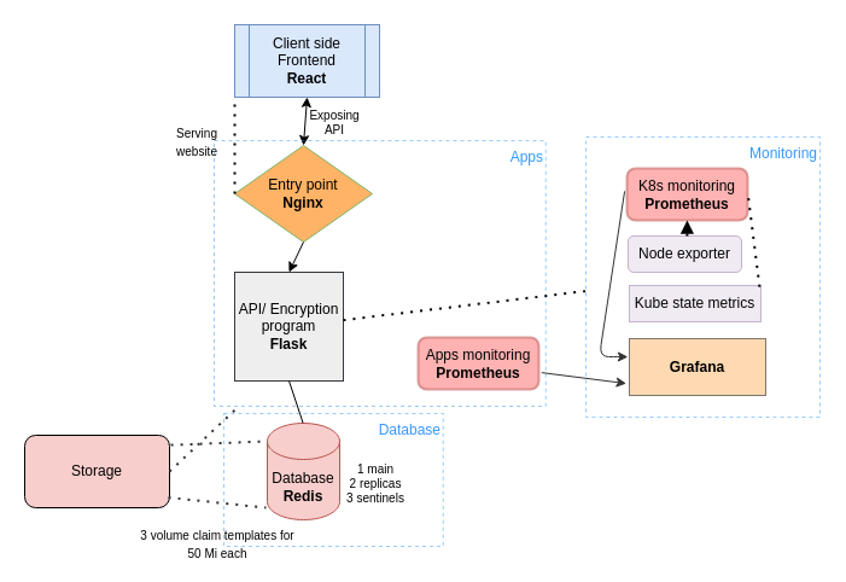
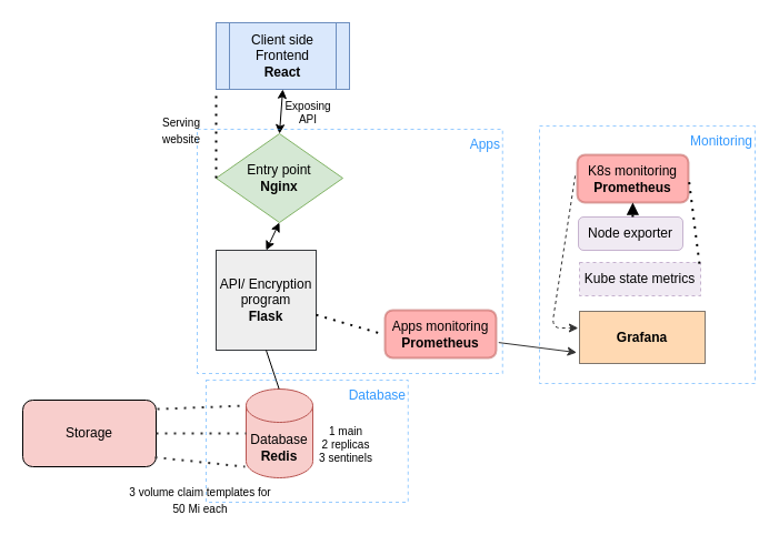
- <mxCell id="3" value="&lt;div&gt;Entry point&lt;/div&gt;&lt;div&gt;&lt;b&gt;Nginx&lt;/b&gt;&lt;br&gt;&lt;/div&gt;" style="rhombus;whiteSpace=wrap;html=1;fillColor=#ffb366;strokeColor=#82b366;" parent="1" vertex="1"><mxGeometry x="194" y="120" width="114" height="80" as="geometry" /></mxCell>
+ <mxCell id="3" value="&lt;div&gt;Entry point&lt;/div&gt;&lt;div&gt;&lt;b&gt;Nginx&lt;/b&gt;&lt;br&gt;&lt;/div&gt;" style="rhombus;whiteSpace=wrap;html=1;fillColor=#d5e8d4;strokeColor=#82b366;" parent="1" vertex="1"><mxGeometry x="194" y="120" width="114" height="80" as="geometry" /></mxCell>
- <mxCell id="7" value="" style="endArrow=none;startArrow=classic;html=1;entryX=0.5;entryY=1;entryDx=0;entryDy=0;exitX=0.5;exitY=0;exitDx=0;exitDy=0;" parent="1" source="6" target="3" edge="1"><mxGeometry width="50" height="50" relative="1" as="geometry"><mxPoint x="290" y="330" as="sourcePoint" /><mxPoint x="340" y="280" as="targetPoint" /></mxGeometry></mxCell>
+ <mxCell id="7" value="" style="endArrow=classic;startArrow=classic;html=1;entryX=0.5;entryY=1;entryDx=0;entryDy=0;exitX=0.5;exitY=0;exitDx=0;exitDy=0;" parent="1" source="6" target="3" edge="1"><mxGeometry width="50" height="50" relative="1" as="geometry"><mxPoint x="290" y="330" as="sourcePoint" /><mxPoint x="340" y="280" as="targetPoint" /></mxGeometry></mxCell>
- <mxCell id="29" value="" style="endArrow=classic;html=1;strokeColor=#333333;strokeWidth=1;fontSize=10;entryX=-0.01;entryY=0.321;entryDx=0;entryDy=0;entryPerimeter=0;exitX=-0.019;exitY=0.438;exitDx=0;exitDy=0;exitPerimeter=0;" parent="1" source="20" target="24" edge="1"><mxGeometry width="50" height="50" relative="1" as="geometry"><mxPoint x="304" y="128" as="sourcePoint" /><mxPoint x="354" y="78" as="targetPoint" /><Array as="points"><mxPoint x="496" y="295" /><mxPoint x="512" y="295" /></Array></mxGeometry></mxCell>
+ <mxCell id="29" value="" style="endArrow=classic;html=1;strokeColor=#333333;strokeWidth=1;fontSize=10;entryX=-0.01;entryY=0.321;entryDx=0;entryDy=0;entryPerimeter=0;exitX=-0.019;exitY=0.438;exitDx=0;exitDy=0;exitPerimeter=0;dashed=1;" parent="1" source="20" target="24" edge="1"><mxGeometry width="50" height="50" relative="1" as="geometry"><mxPoint x="304" y="128" as="sourcePoint" /><mxPoint x="354" y="78" as="targetPoint" /><Array as="points"><mxPoint x="496" y="295" /><mxPoint x="512" y="295" /></Array></mxGeometry></mxCell>
- <mxCell id="23" value="&lt;font style=&quot;font-size: 12px&quot;&gt;Kube state metrics&lt;/font&gt;" style="rounded=0;whiteSpace=wrap;html=1;strokeColor=#9673a6;fillColor=#e1d5e7;fontSize=10;opacity=50;align=center;" parent="1" vertex="1"><mxGeometry x="521" y="236" width="109" height="30" as="geometry" /></mxCell>
+ <mxCell id="23" value="&lt;font style=&quot;font-size: 12px&quot;&gt;Kube state metrics&lt;/font&gt;" style="rounded=0;whiteSpace=wrap;html=1;strokeColor=#9673a6;fillColor=#e1d5e7;fontSize=10;opacity=50;align=center;dashed=1;" parent="1" vertex="1"><mxGeometry x="521" y="236" width="109" height="30" as="geometry" /></mxCell>
- <mxCell id="26" value="" style="endArrow=none;dashed=1;html=1;dashPattern=1 3;strokeWidth=2;fontSize=10;" parent="1" source="6" target="21" edge="1"><mxGeometry width="50" height="50" relative="1" as="geometry"><mxPoint x="310" y="321" as="sourcePoint" /><mxPoint x="360" y="271" as="targetPoint" /></mxGeometry></mxCell>
+ <mxCell id="26" value="" style="endArrow=none;dashed=1;html=1;dashPattern=1 3;strokeWidth=2;fontSize=10;entryX=-0.025;entryY=0.5;entryDx=0;entryDy=0;entryPerimeter=0;" parent="1" source="6" target="25" edge="1"><mxGeometry width="50" height="50" relative="1" as="geometry"><mxPoint x="310" y="321" as="sourcePoint" /><mxPoint x="360" y="271" as="targetPoint" /></mxGeometry></mxCell>
- <mxCell id="15" value="" style="endArrow=none;dashed=1;html=1;dashPattern=1 3;strokeWidth=2;exitX=1;exitY=0.5;exitDx=0;exitDy=0;strokeColor=#333333;" parent="1" source="13" target="18" edge="1"><mxGeometry width="50" height="50" relative="1" as="geometry"><mxPoint x="170" y="460" as="sourcePoint" /><mxPoint x="220" y="410" as="targetPoint" /></mxGeometry></mxCell>
+ <mxCell id="15" value="" style="endArrow=none;dashed=1;html=1;dashPattern=1 3;strokeWidth=2;entryX=0;entryY=0;entryDx=0;entryDy=0;exitX=1;exitY=0.5;exitDx=0;exitDy=0;strokeColor=#333333;" parent="1" source="13" target="12" edge="1"><mxGeometry width="50" height="50" relative="1" as="geometry"><mxPoint x="170" y="460" as="sourcePoint" /><mxPoint x="220" y="410" as="targetPoint" /></mxGeometry></mxCell>
